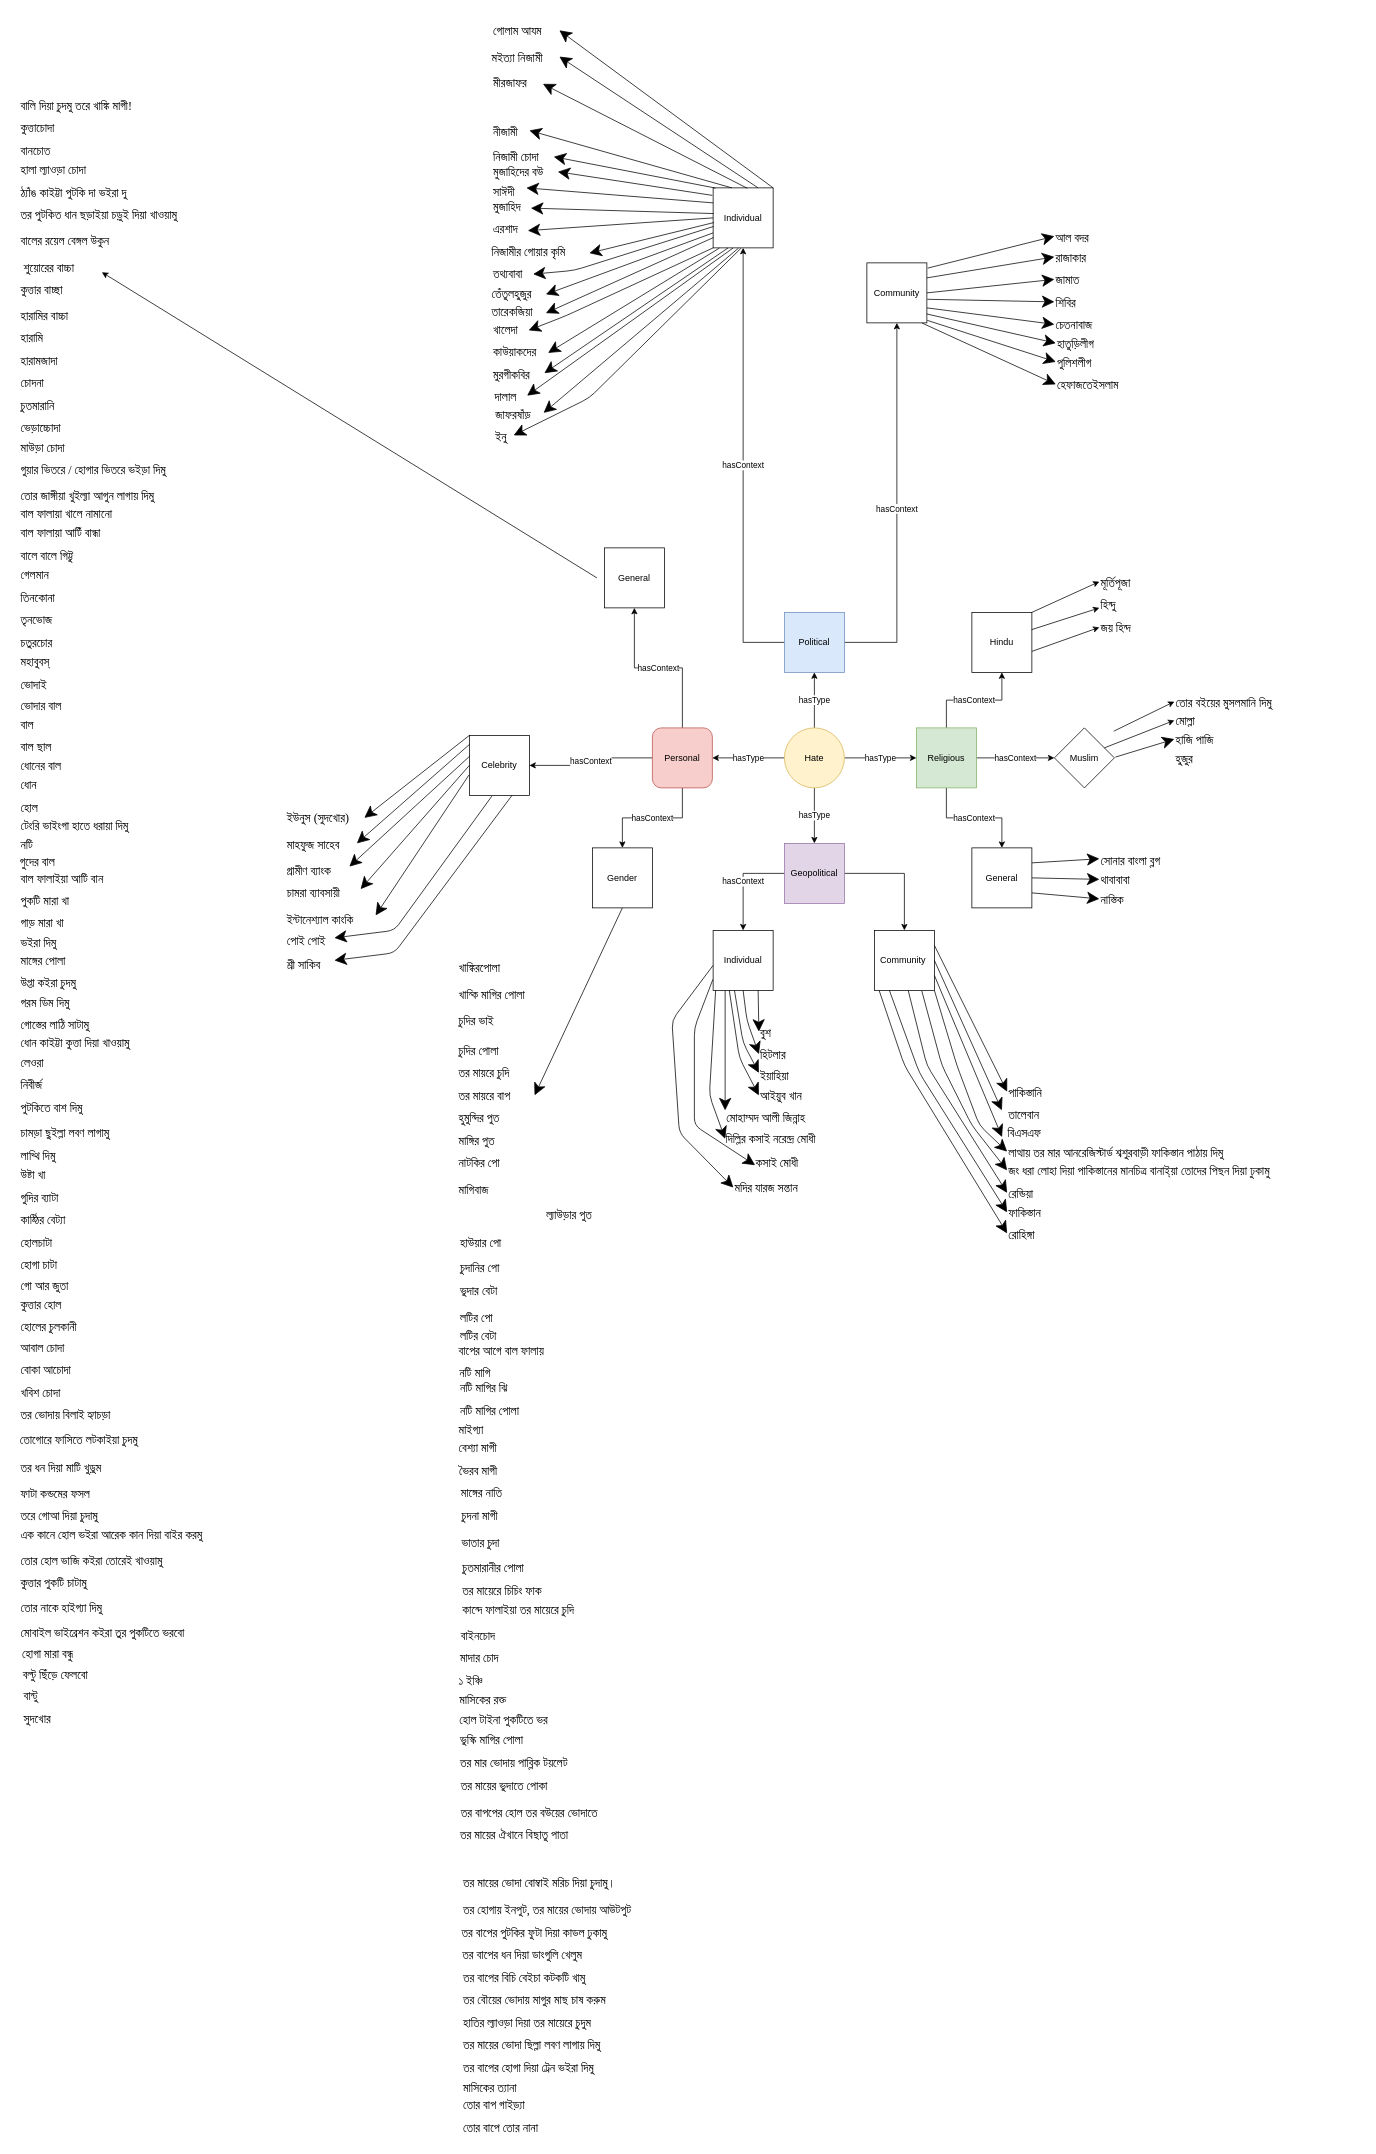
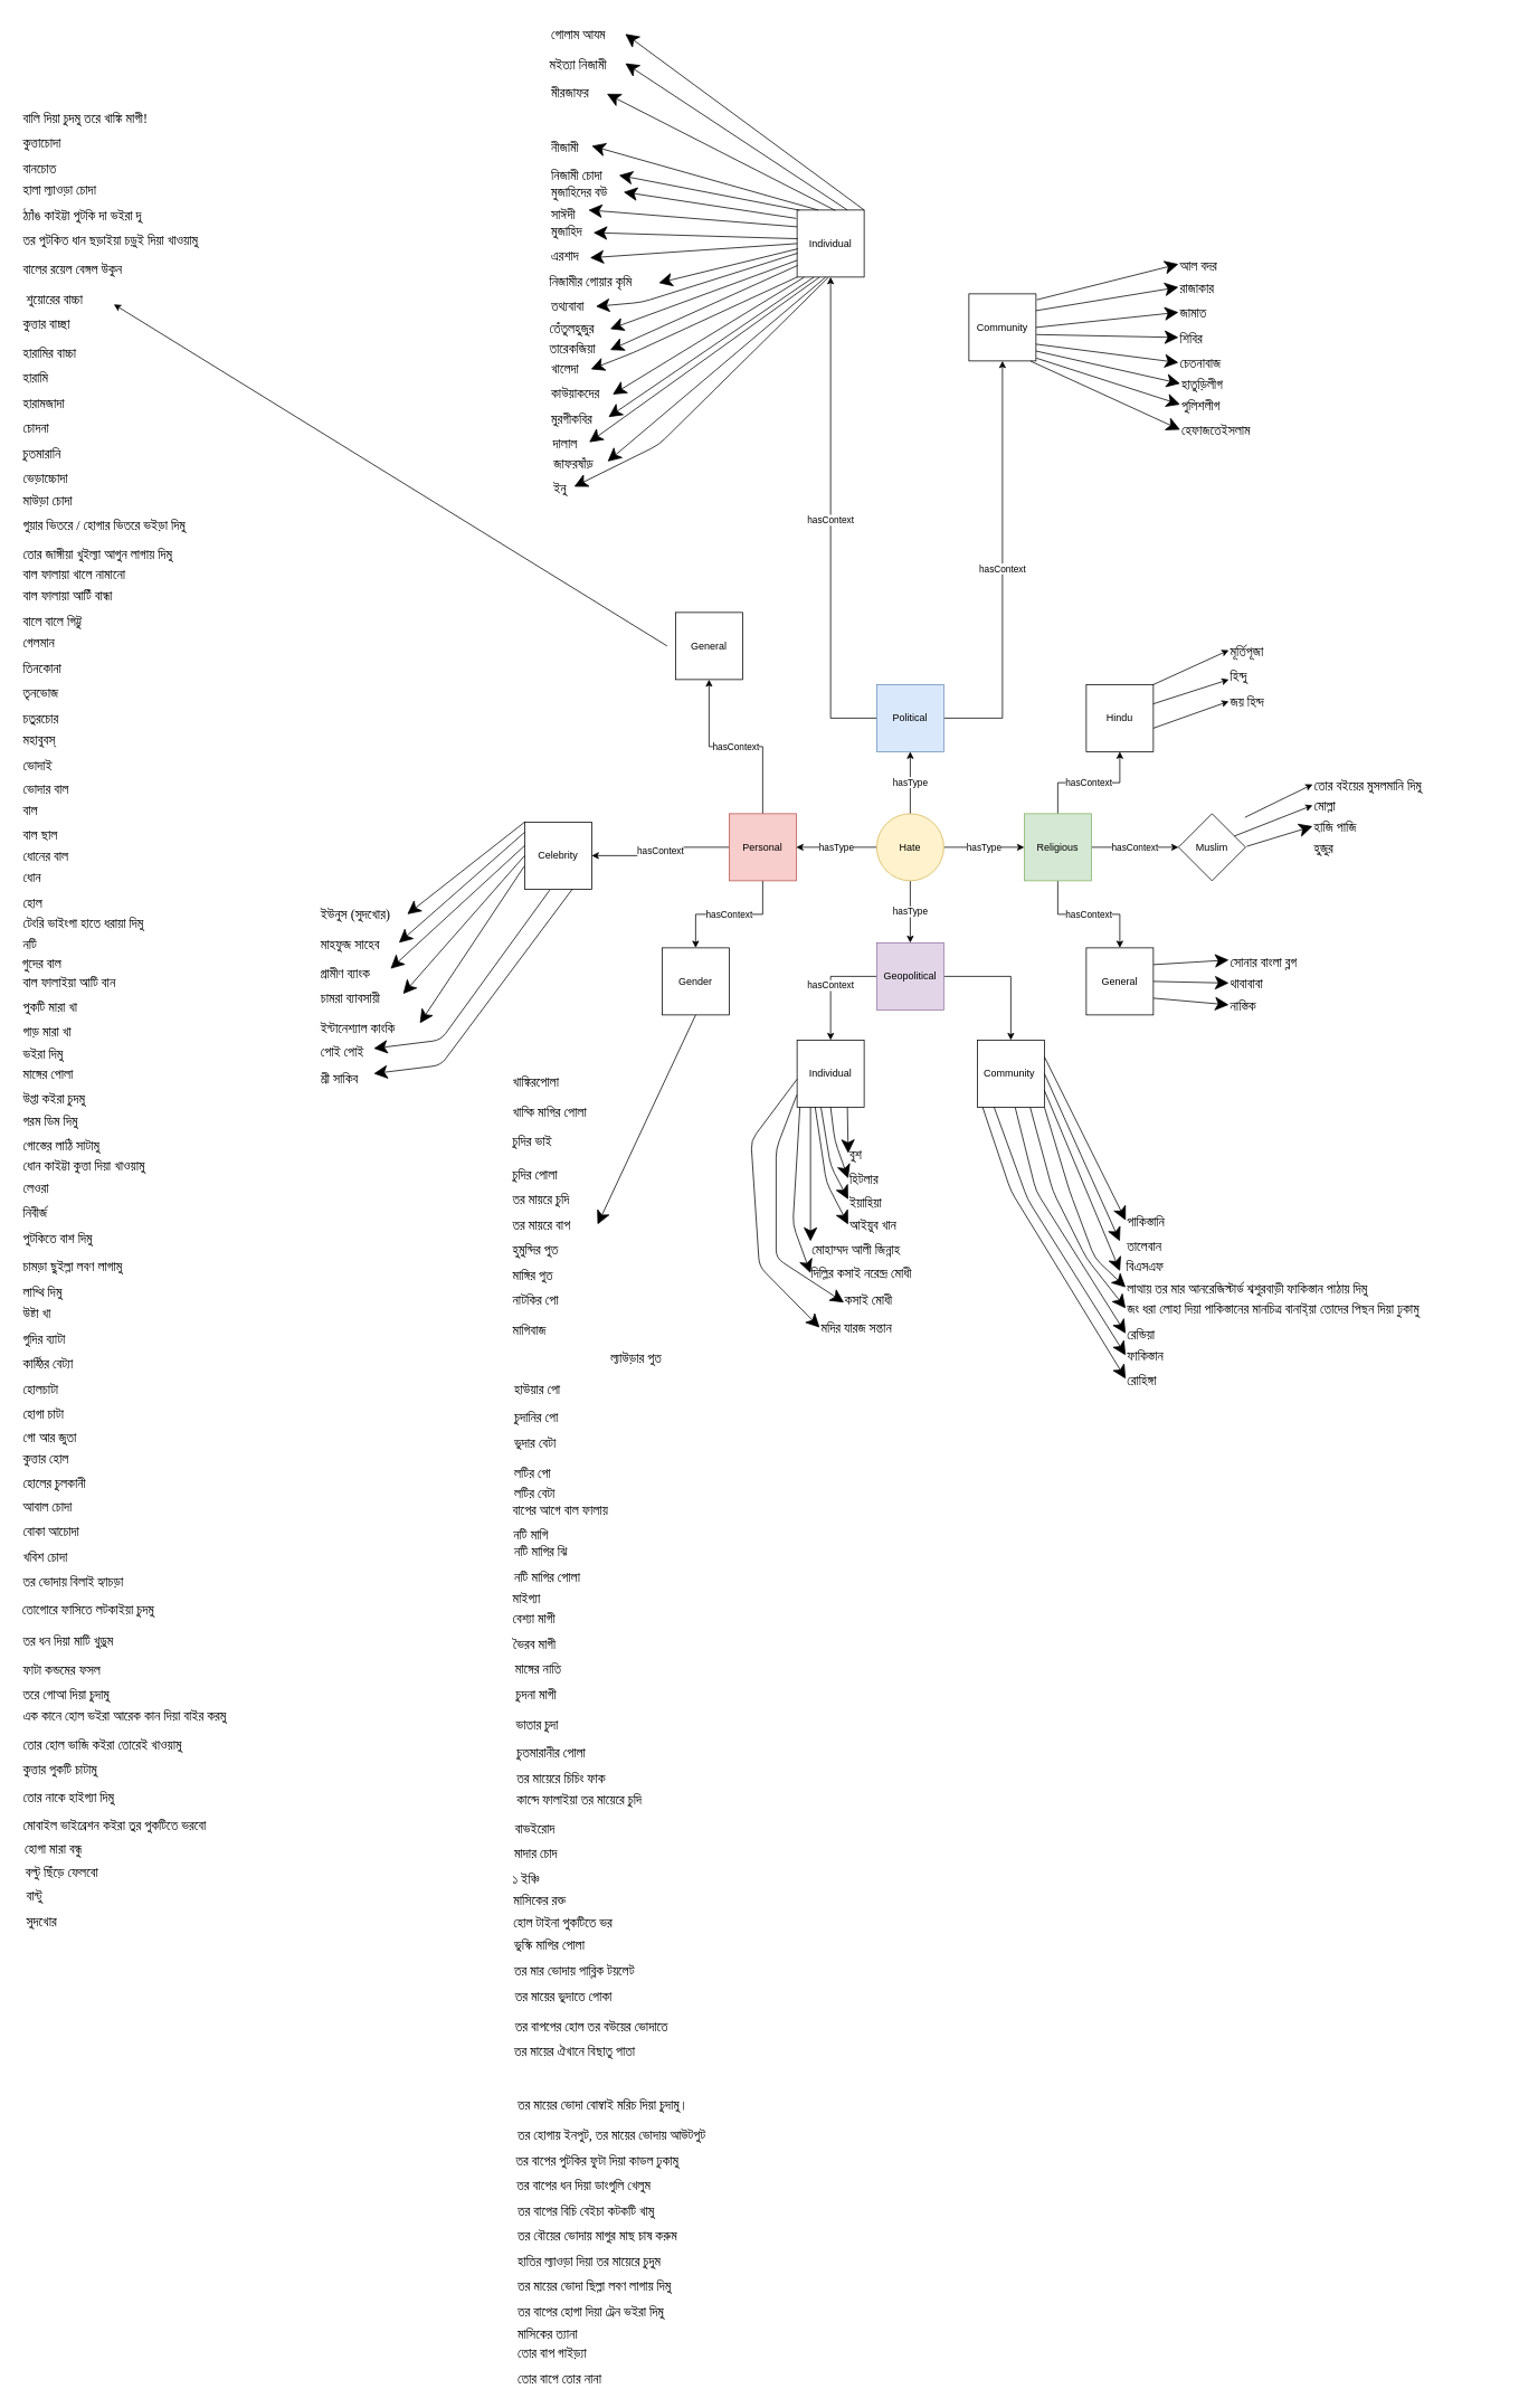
- <mxCell id="20" value="Personal" style="whiteSpace=wrap;html=1;aspect=fixed;fillColor=#f8cecc;strokeColor=#b85450;rounded=1;" parent="1" vertex="1"><mxGeometry x="869" y="970" width="80" height="80" as="geometry" /></mxCell>
+ <mxCell id="20" value="Personal" style="whiteSpace=wrap;html=1;aspect=fixed;fillColor=#f8cecc;strokeColor=#b85450;" parent="1" vertex="1"><mxGeometry x="869" y="970" width="80" height="80" as="geometry" /></mxCell>
- <mxCell id="121" value="&lt;b id=&quot;docs-internal-guid-8f8452c6-7fff-baa1-1fa8-ea49d0e35906&quot; style=&quot;font-style: normal ; letter-spacing: normal ; text-indent: 0px ; text-transform: none ; word-spacing: 0px ; text-decoration: none ; color: rgb(0 , 0 , 0) ; font-weight: normal&quot;&gt;&lt;span style=&quot;font-size: 12pt ; font-family: &amp;#34;times new roman&amp;#34; ; color: rgb(0 , 0 , 0) ; background-color: transparent ; font-weight: 400 ; font-style: normal ; text-decoration: none ; vertical-align: baseline&quot;&gt;বাইনচোদ&lt;/span&gt;&lt;/b&gt;" style="text;whiteSpace=wrap;html=1;" parent="1" vertex="1"><mxGeometry x="612" y="2164" width="90" height="30" as="geometry" /></mxCell>
+ <mxCell id="121" value="&lt;b id=&quot;docs-internal-guid-8f8452c6-7fff-baa1-1fa8-ea49d0e35906&quot; style=&quot;font-style: normal ; letter-spacing: normal ; text-indent: 0px ; text-transform: none ; word-spacing: 0px ; text-decoration: none ; color: rgb(0 , 0 , 0) ; font-weight: normal&quot;&gt;&lt;span style=&quot;font-size: 12pt ; font-family: &amp;#34;times new roman&amp;#34; ; color: rgb(0 , 0 , 0) ; background-color: transparent ; font-weight: 400 ; font-style: normal ; text-decoration: none ; vertical-align: baseline&quot;&gt;বাভইরোদ&lt;/span&gt;&lt;/b&gt;" style="text;whiteSpace=wrap;html=1;" parent="1" vertex="1"><mxGeometry x="612" y="2164" width="90" height="30" as="geometry" /></mxCell>
